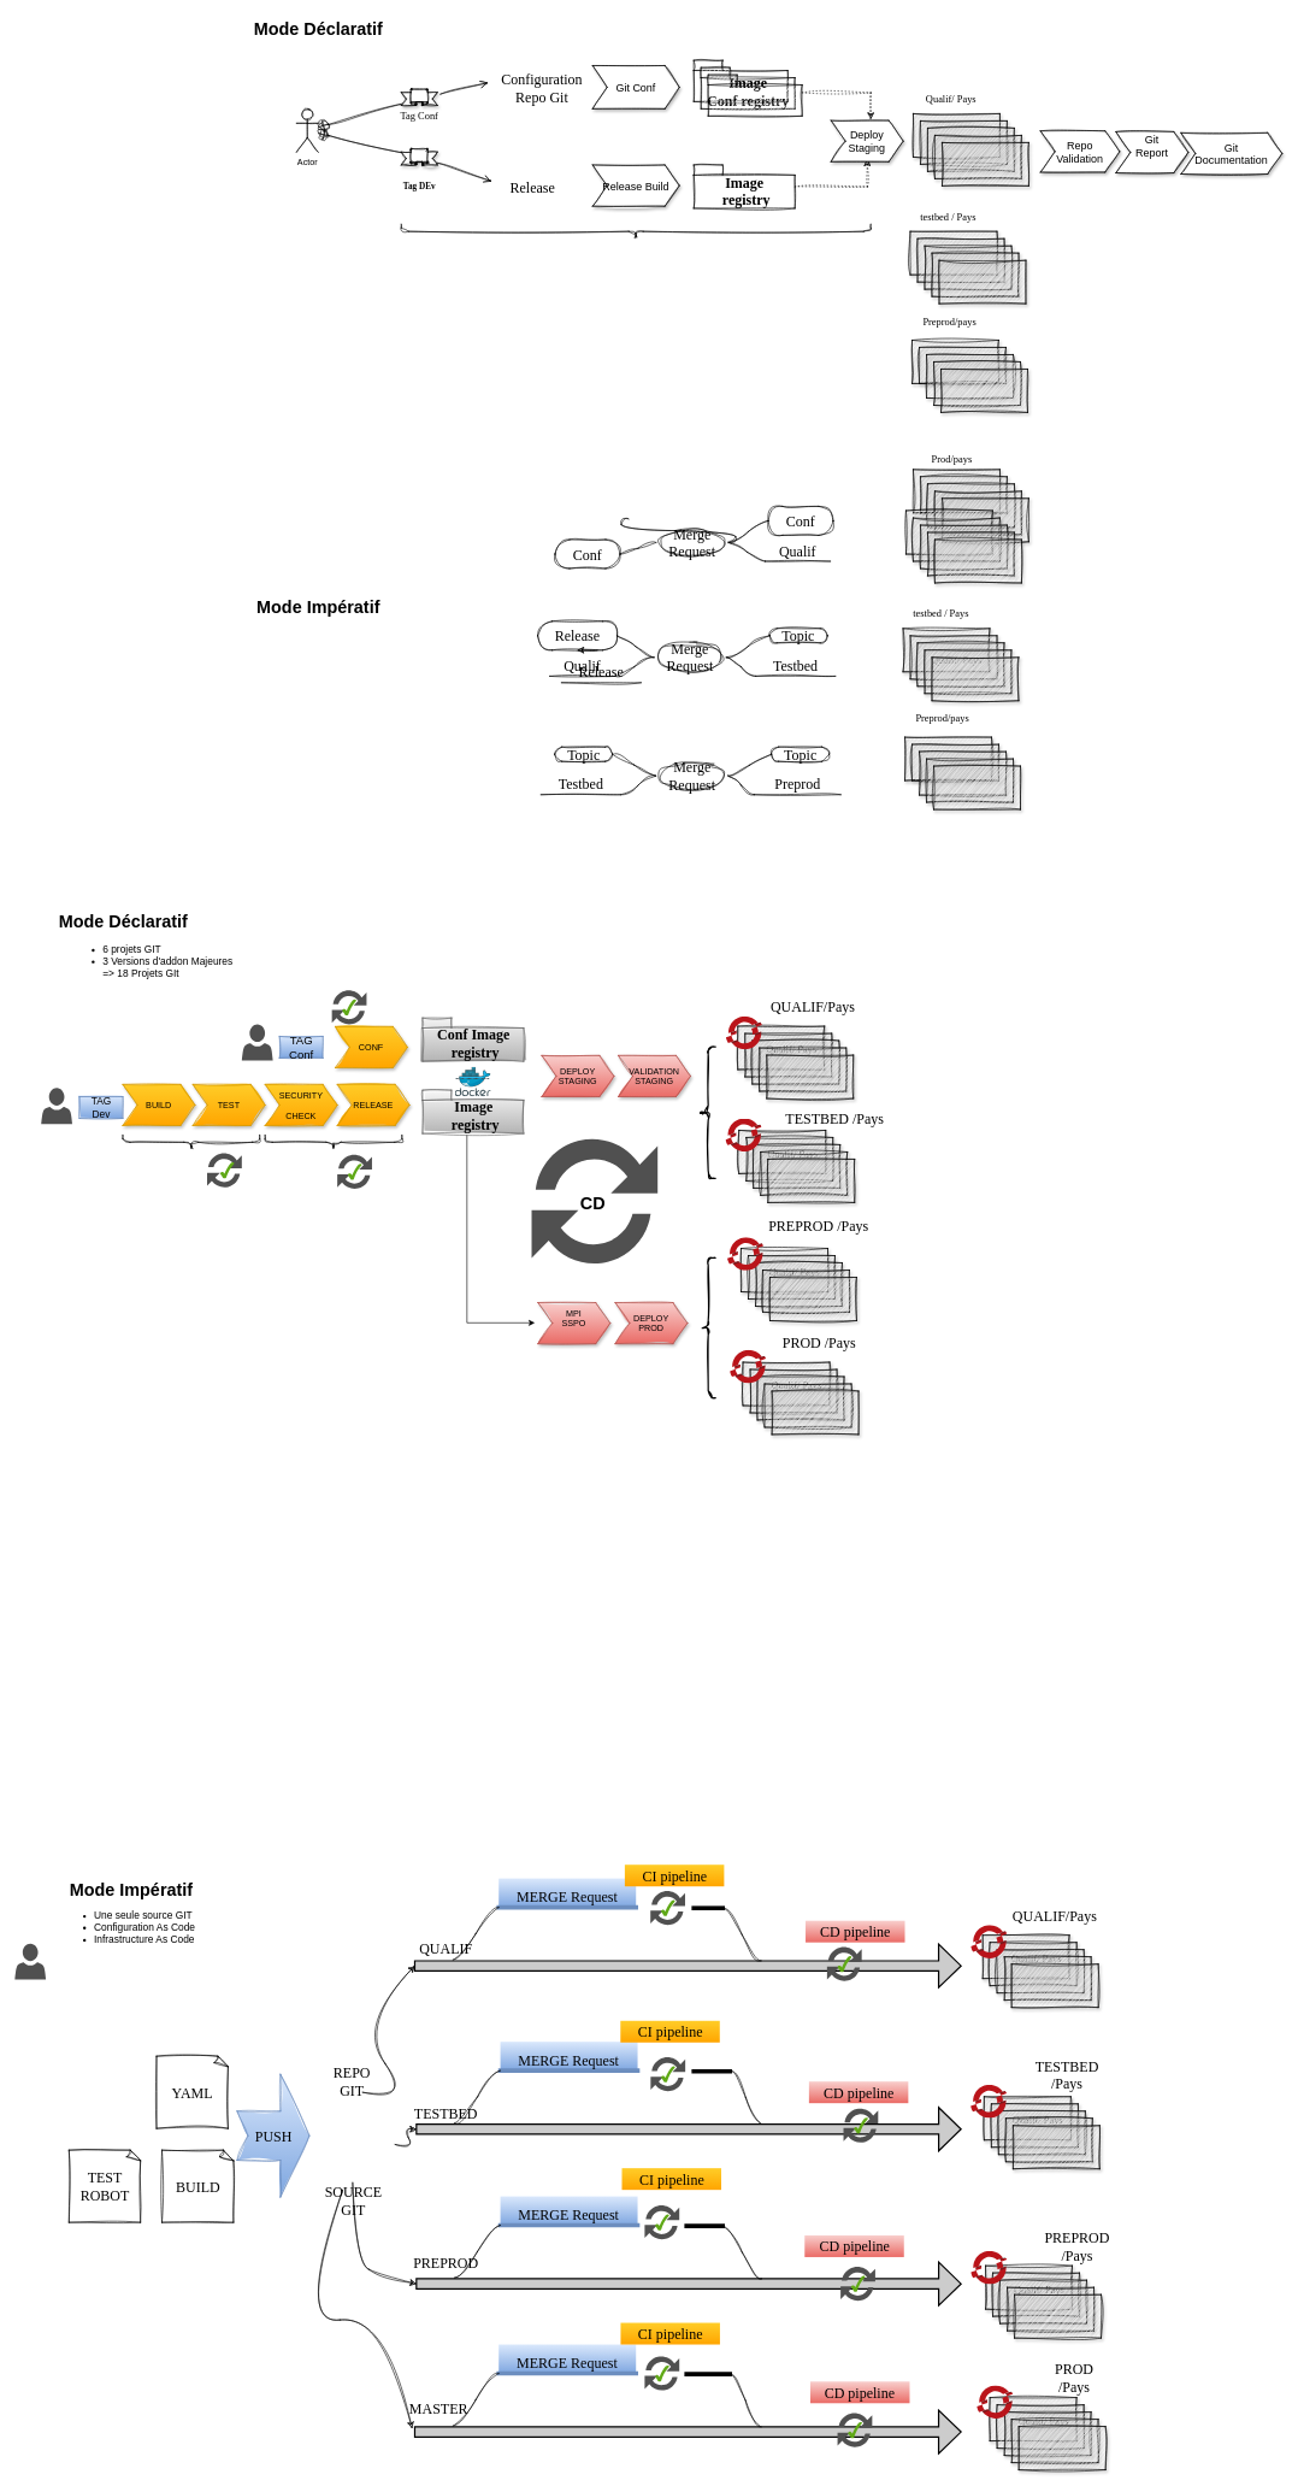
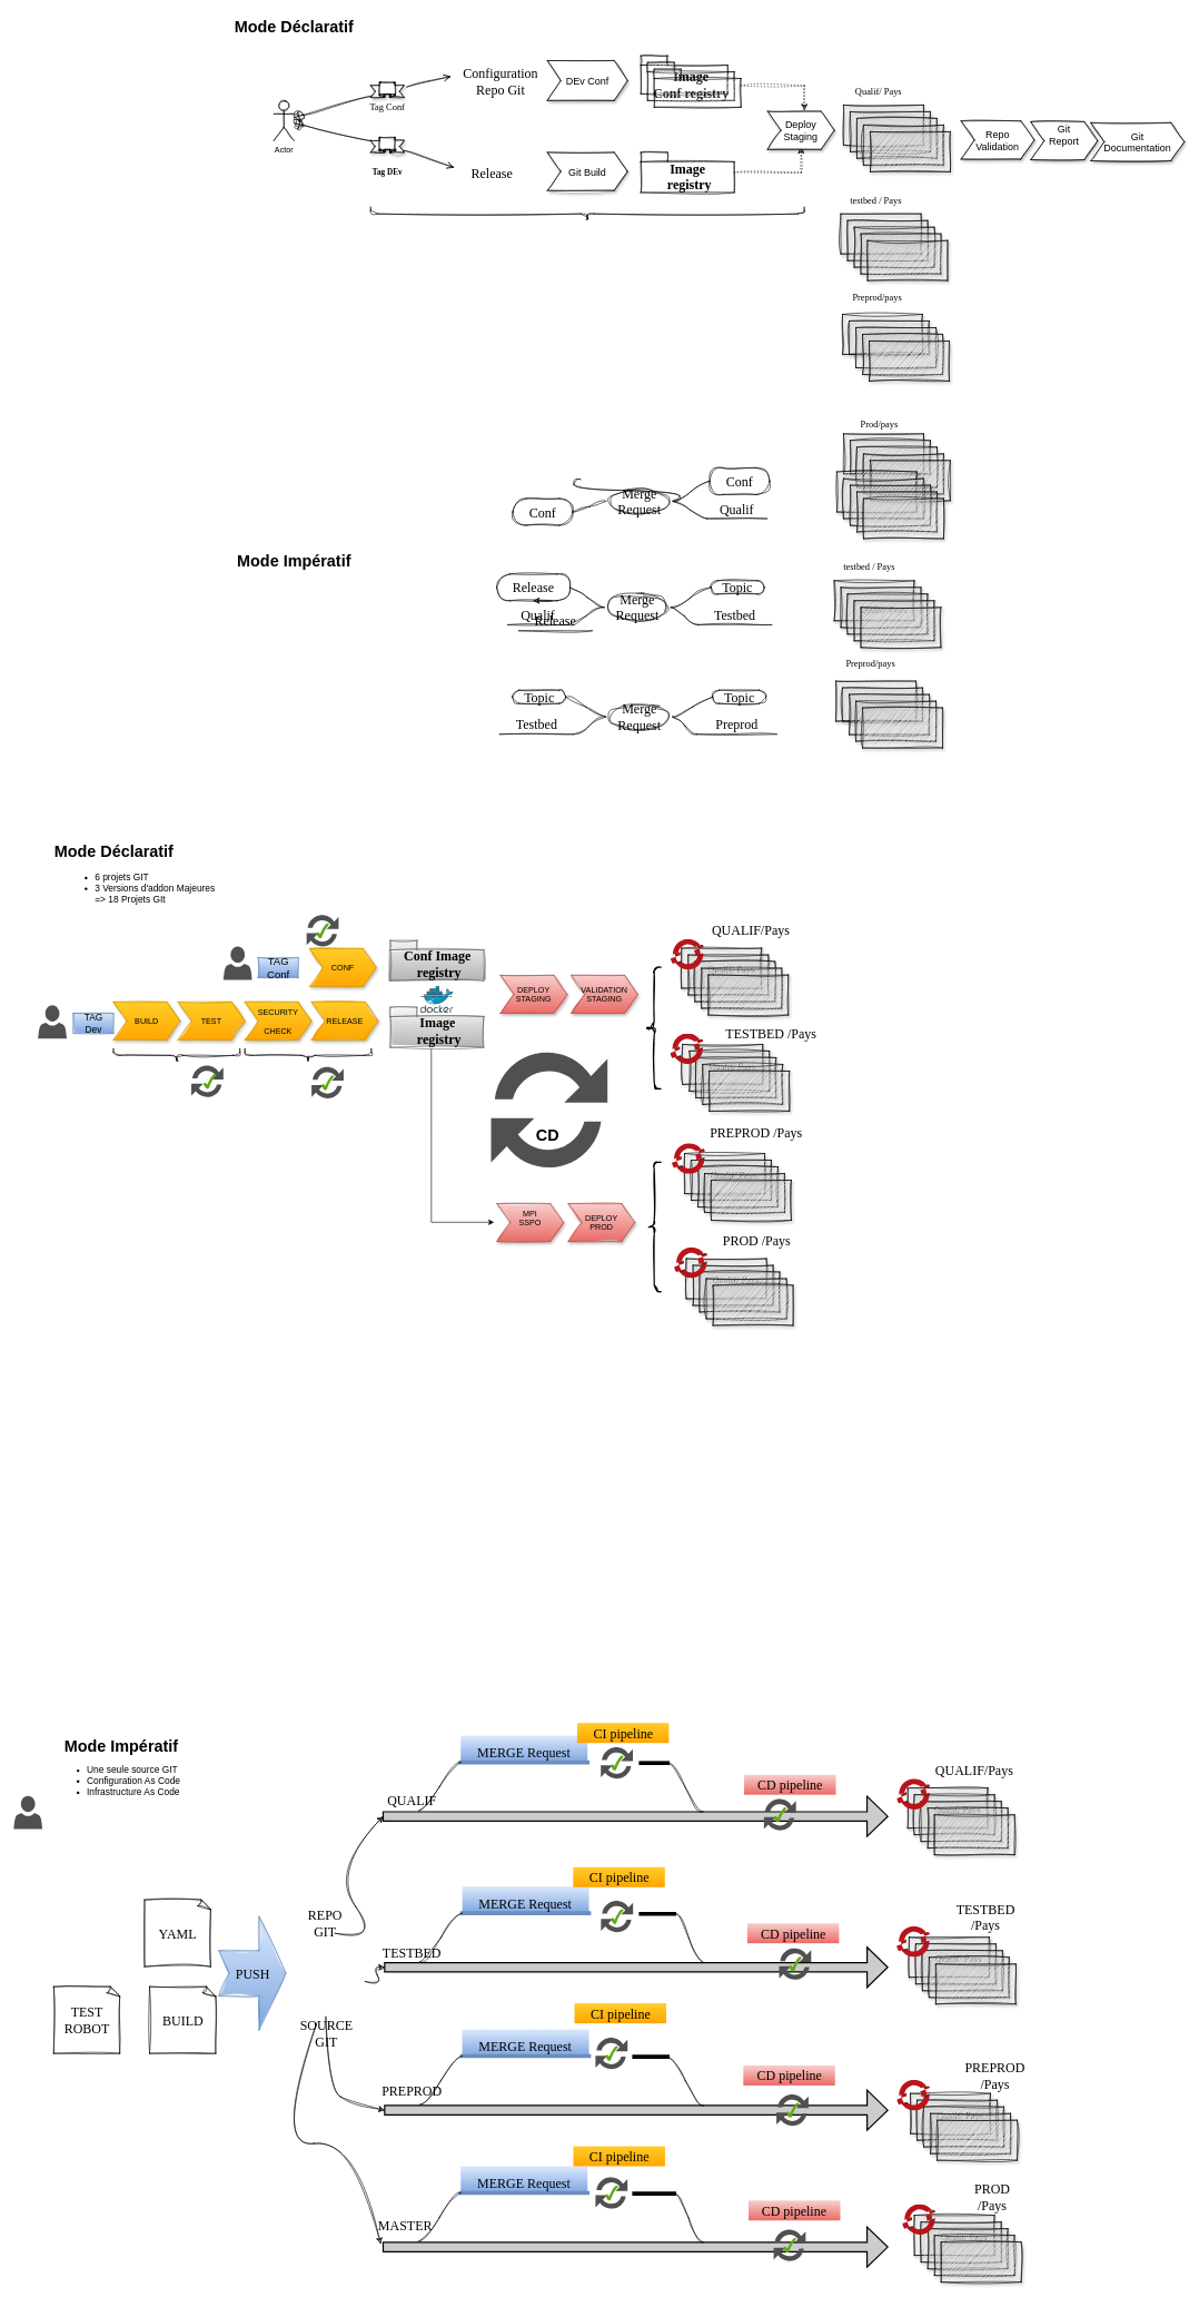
- <mxCell id="17" value="Git Conf " style="shape=step;perimeter=stepPerimeter;fixedSize=1;points=[];sketch=1;fillStyle=solid;rounded=0;shadow=1;fontSize=15;" parent="1" vertex="1"><mxGeometry x="820" y="90" width="120" height="59.75" as="geometry" /></mxCell>
+ <mxCell id="17" value="DEv Conf " style="shape=step;perimeter=stepPerimeter;fixedSize=1;points=[];sketch=1;fillStyle=solid;rounded=0;shadow=1;fontSize=15;" parent="1" vertex="1"><mxGeometry x="820" y="90" width="120" height="59.75" as="geometry" /></mxCell>
- <mxCell id="16" value="Release Build" style="shape=step;perimeter=stepPerimeter;fixedSize=1;points=[];sketch=1;fillStyle=solid;rounded=0;shadow=1;fontSize=15;" parent="1" vertex="1"><mxGeometry x="820" y="227.5" width="120" height="57" as="geometry" /></mxCell>
+ <mxCell id="16" value="Git Build" style="shape=step;perimeter=stepPerimeter;fixedSize=1;points=[];sketch=1;fillStyle=solid;rounded=0;shadow=1;fontSize=15;" parent="1" vertex="1"><mxGeometry x="820" y="227.5" width="120" height="57" as="geometry" /></mxCell>
- <mxCell id="259" value="CD" style="text;strokeColor=none;fillColor=none;html=1;fontSize=24;fontStyle=1;verticalAlign=middle;align=center;" parent="1" vertex="1"><mxGeometry x="769.75" y="1646" width="100" height="40" as="geometry" /></mxCell>
+ <mxCell id="259" value="CD" style="text;strokeColor=none;fillColor=none;html=1;fontSize=24;fontStyle=1;verticalAlign=middle;align=center;" parent="1" vertex="1"><mxGeometry x="769.75" y="1681" width="100" height="40" as="geometry" /></mxCell>
- <mxCell id="123" value="TEST ROBOT" style="whiteSpace=wrap;html=1;shape=mxgraph.basic.document;sketch=1;hachureGap=4;jiggle=2;fontFamily=Architects Daughter;fontSource=https%3A%2F%2Ffonts.googleapis.com%2Fcss%3Ffamily%3DArchitects%2BDaughter;fontSize=20;fillStyle=solid;" parent="1" vertex="1"><mxGeometry x="95" y="2975" width="100" height="100" as="geometry" /></mxCell>
+ <mxCell id="123" value="TEST ROBOT" style="whiteSpace=wrap;html=1;shape=mxgraph.basic.document;sketch=1;hachureGap=4;jiggle=2;fontFamily=Architects Daughter;fontSource=https%3A%2F%2Ffonts.googleapis.com%2Fcss%3Ffamily%3DArchitects%2BDaughter;fontSize=20;fillStyle=solid;" parent="1" vertex="1"><mxGeometry x="80" y="2975" width="100" height="100" as="geometry" /></mxCell>
